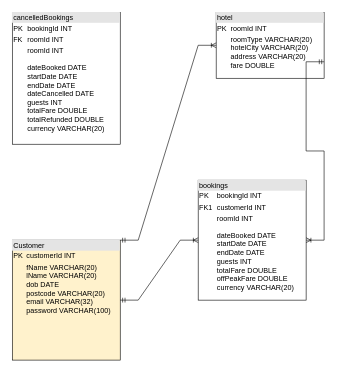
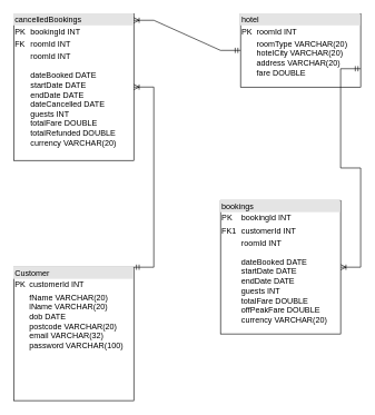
+ <mxCell id="9" value="" style="edgeStyle=entityRelationEdgeStyle;fontSize=12;html=1;endArrow=ERoneToMany;startArrow=ERmandOne;rounded=0;entryX=1;entryY=0.045;entryDx=0;entryDy=0;exitX=0;exitY=0.5;exitDx=0;exitDy=0;entryPerimeter=0;" edge="1" parent="1" source="5" target="4"><mxGeometry width="100" height="100" relative="1" as="geometry"><mxPoint x="280" y="60" as="sourcePoint" /><mxPoint x="170" y="-70" as="targetPoint" /></mxGeometry></mxCell>
- <mxCell id="8" value="" style="edgeStyle=entityRelationEdgeStyle;fontSize=12;html=1;endArrow=ERoneToMany;startArrow=ERmandOne;rounded=0;exitX=1;exitY=0;exitDx=0;exitDy=0;" edge="1" parent="1" source="3" target="5"><mxGeometry width="100" height="100" relative="1" as="geometry"><mxPoint x="60" y="380" as="sourcePoint" /><mxPoint x="160" y="280" as="targetPoint" /></mxGeometry></mxCell>
+ <mxCell id="8" value="" style="edgeStyle=entityRelationEdgeStyle;fontSize=12;html=1;endArrow=ERoneToMany;startArrow=ERmandOne;rounded=0;exitX=1;exitY=0;exitDx=0;exitDy=0;" edge="1" parent="1" source="3" target="4"><mxGeometry width="100" height="100" relative="1" as="geometry"><mxPoint x="60" y="380" as="sourcePoint" /><mxPoint x="160" y="280" as="targetPoint" /></mxGeometry></mxCell>
- <mxCell id="7" value="" style="edgeStyle=entityRelationEdgeStyle;fontSize=12;html=1;endArrow=ERoneToMany;startArrow=ERmandOne;rounded=0;exitX=1;exitY=0.5;exitDx=0;exitDy=0;entryX=0;entryY=0.5;entryDx=0;entryDy=0;" edge="1" parent="1" source="3" target="6"><mxGeometry width="100" height="100" relative="1" as="geometry"><mxPoint x="220" y="500" as="sourcePoint" /><mxPoint x="320" y="400" as="targetPoint" /></mxGeometry></mxCell>
- <mxCell id="3" value="&lt;div style=&quot;box-sizing: border-box ; width: 100% ; background: #e4e4e4 ; padding: 2px&quot;&gt;Customer&lt;/div&gt;&lt;table style=&quot;width: 100% ; font-size: 1em&quot; cellpadding=&quot;2&quot; cellspacing=&quot;0&quot;&gt;&lt;tbody&gt;&lt;tr&gt;&lt;td&gt;PK&lt;/td&gt;&lt;td&gt;customerId INT&lt;/td&gt;&lt;/tr&gt;&lt;tr&gt;&lt;td&gt;&lt;br&gt;&lt;/td&gt;&lt;td&gt;fName VARCHAR(20)&lt;br&gt;lName VARCHAR(20)&lt;br&gt;dob DATE&lt;br&gt;postcode VARCHAR(20)&lt;br&gt;email VARCHAR(32)&lt;br&gt;password VARCHAR(100)&lt;/td&gt;&lt;/tr&gt;&lt;/tbody&gt;&lt;/table&gt;" style="verticalAlign=top;align=left;overflow=fill;html=1;fillColor=#fff2cc;" vertex="1" parent="1"><mxGeometry x="20" y="400" width="180" height="200" as="geometry" /></mxCell>
+ <mxCell id="3" value="&lt;div style=&quot;box-sizing: border-box ; width: 100% ; background: #e4e4e4 ; padding: 2px&quot;&gt;Customer&lt;/div&gt;&lt;table style=&quot;width: 100% ; font-size: 1em&quot; cellpadding=&quot;2&quot; cellspacing=&quot;0&quot;&gt;&lt;tbody&gt;&lt;tr&gt;&lt;td&gt;PK&lt;/td&gt;&lt;td&gt;customerId INT&lt;/td&gt;&lt;/tr&gt;&lt;tr&gt;&lt;td&gt;&lt;br&gt;&lt;/td&gt;&lt;td&gt;fName VARCHAR(20)&lt;br&gt;lName VARCHAR(20)&lt;br&gt;dob DATE&lt;br&gt;postcode VARCHAR(20)&lt;br&gt;email VARCHAR(32)&lt;br&gt;password VARCHAR(100)&lt;/td&gt;&lt;/tr&gt;&lt;/tbody&gt;&lt;/table&gt;" style="verticalAlign=top;align=left;overflow=fill;html=1;" vertex="1" parent="1"><mxGeometry x="20" y="400" width="180" height="200" as="geometry" /></mxCell>
